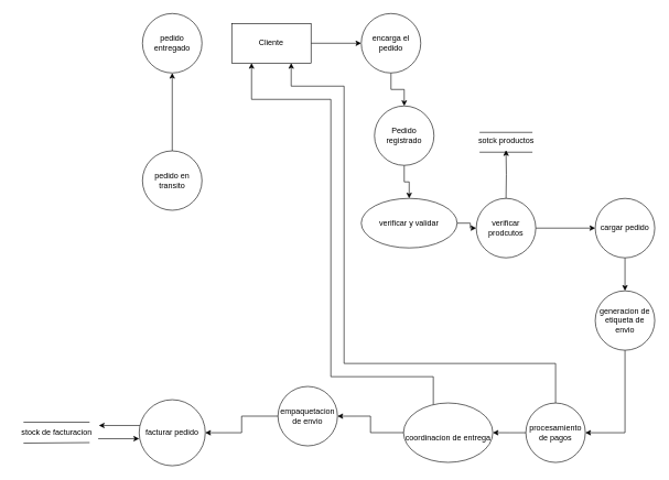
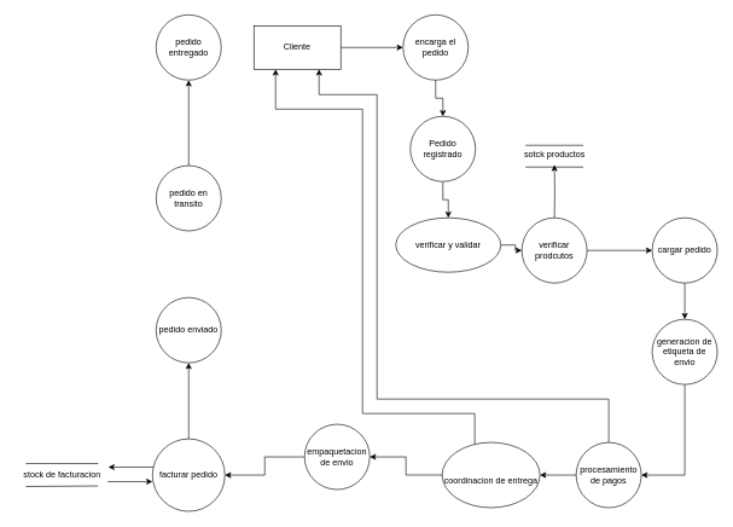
- <mxCell id="5" value="&lt;span style=&quot;background-color: transparent; color: light-dark(rgb(0, 0, 0), rgb(255, 255, 255));&quot;&gt;encarga el pedido&lt;/span&gt;" style="ellipse;whiteSpace=wrap;html=1;aspect=fixed;" vertex="1" parent="1"><mxGeometry x="546" y="20" width="90" height="90" as="geometry" /></mxCell>
+ <mxCell id="5" value="&lt;span style=&quot;background-color: transparent; color: light-dark(rgb(0, 0, 0), rgb(255, 255, 255));&quot;&gt;encarga el pedido&lt;/span&gt;" style="ellipse;whiteSpace=wrap;html=1;aspect=fixed;" vertex="1" parent="1"><mxGeometry x="556" y="20" width="90" height="90" as="geometry" /></mxCell>
+ <mxCell id="8" value="pedido enviado" style="ellipse;whiteSpace=wrap;html=1;aspect=fixed;" vertex="1" parent="1"><mxGeometry x="215" y="410" width="90" height="90" as="geometry" /></mxCell>
+ <mxCell id="9" style="edgeStyle=orthogonalEdgeStyle;rounded=0;orthogonalLoop=1;jettySize=auto;html=1;entryX=0.5;entryY=1;entryDx=0;entryDy=0;" edge="1" parent="1" source="10" target="8"><mxGeometry relative="1" as="geometry" /></mxCell>
